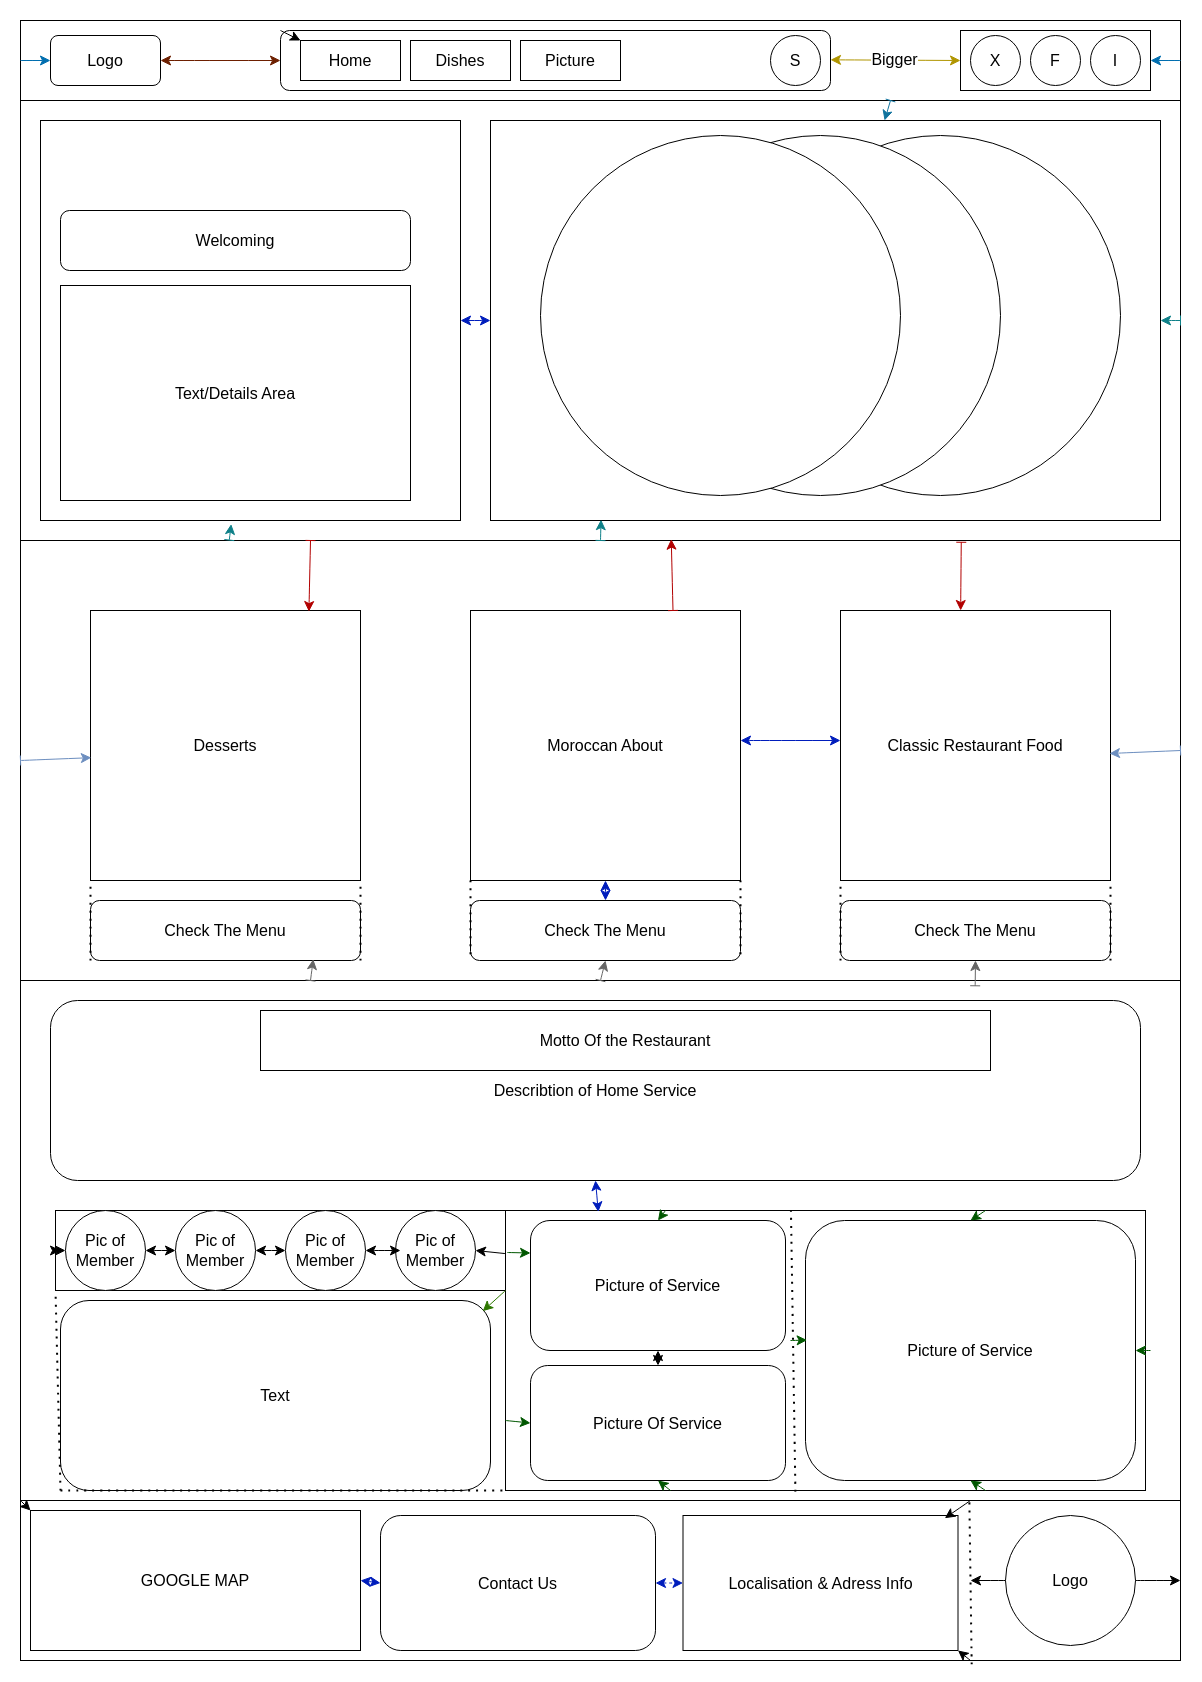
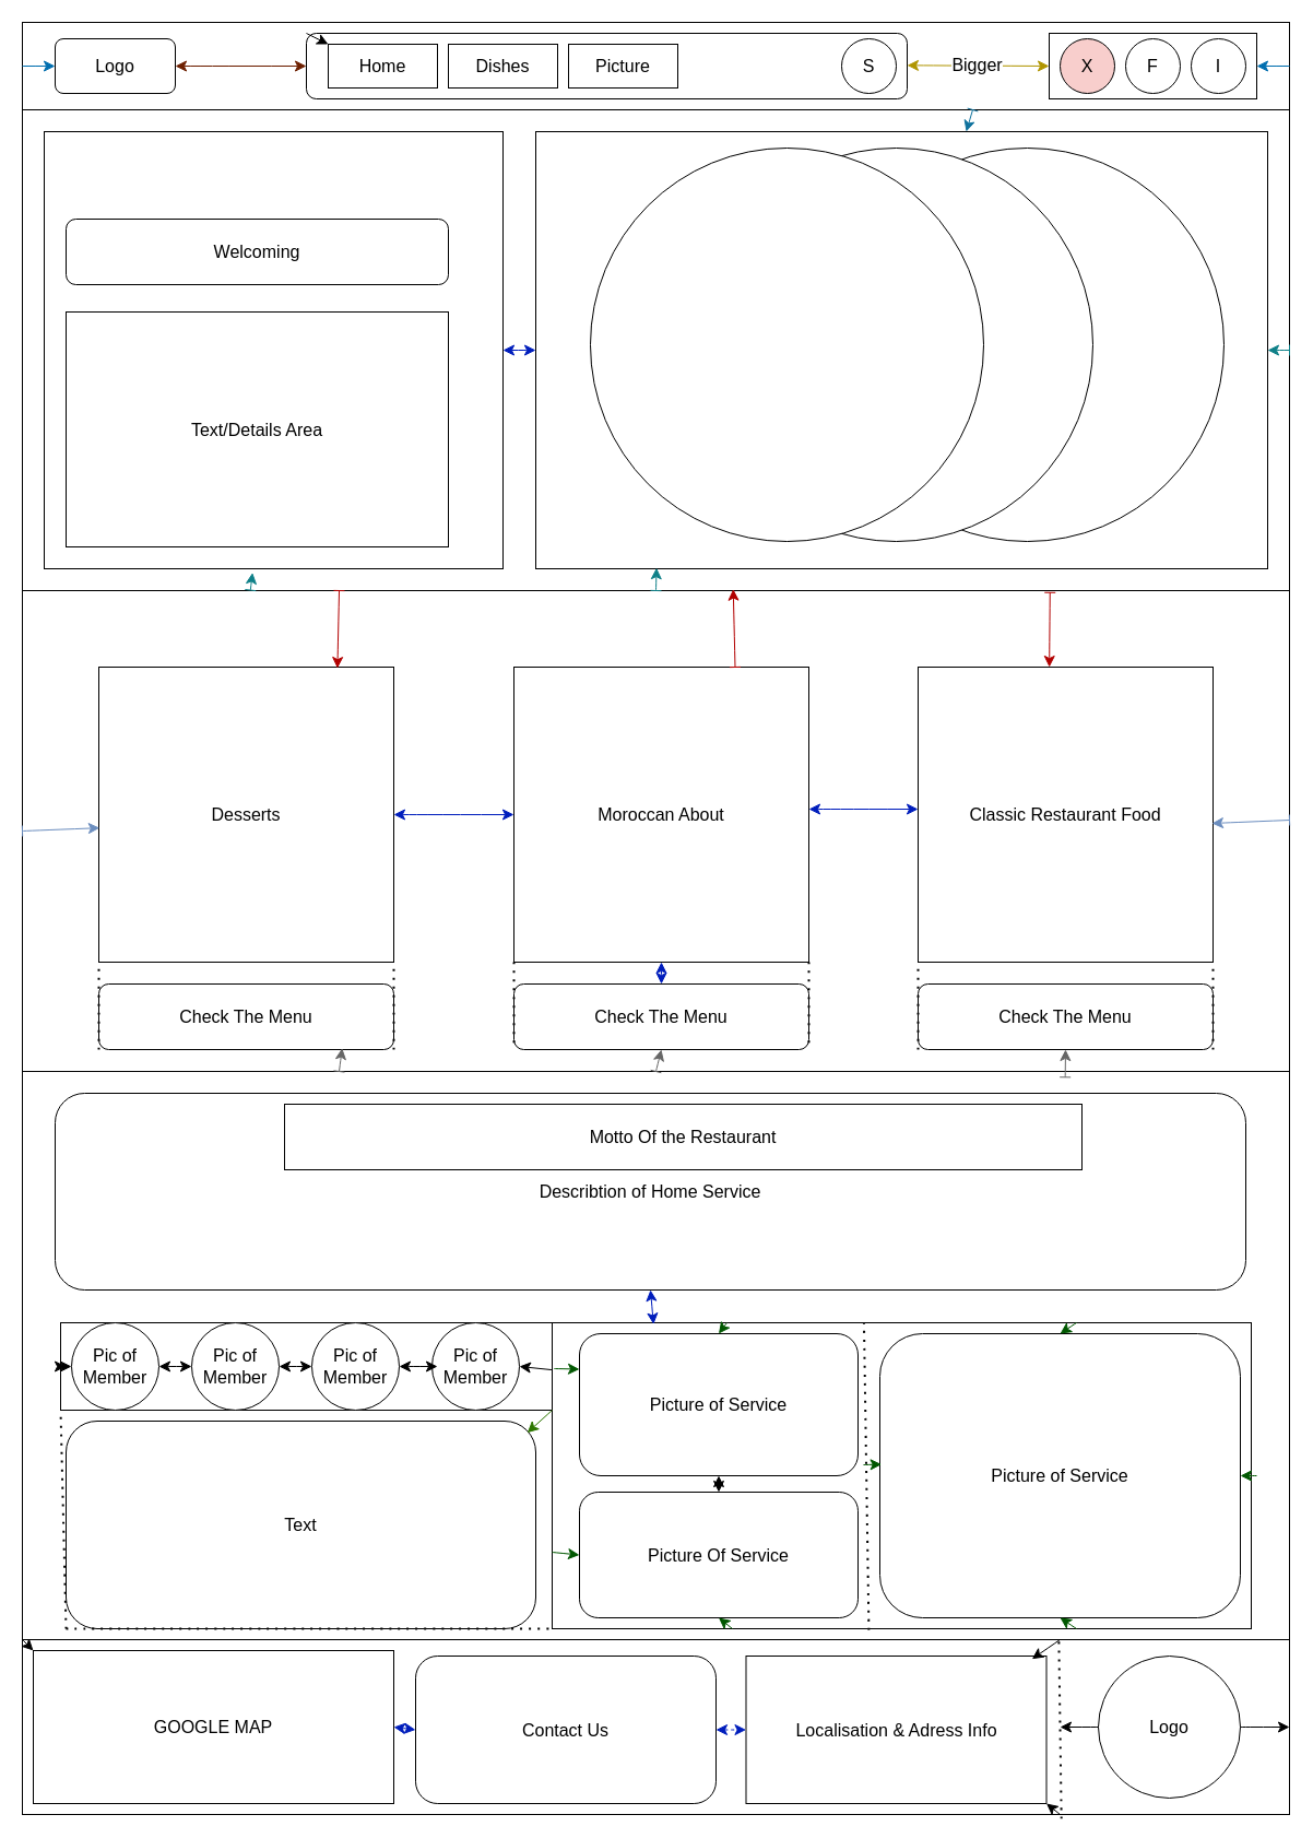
- <mxCell id="13" value="X" style="ellipse;whiteSpace=wrap;html=1;aspect=fixed;fontSize=16;" parent="1" vertex="1"><mxGeometry x="970" y="35" width="50" height="50" as="geometry" /></mxCell>
+ <mxCell id="13" value="X" style="ellipse;whiteSpace=wrap;html=1;aspect=fixed;fontSize=16;fillColor=#f8cecc;" parent="1" vertex="1"><mxGeometry x="970" y="35" width="50" height="50" as="geometry" /></mxCell>
- <mxCell id="21" value="Welcoming" style="rounded=1;whiteSpace=wrap;html=1;fontSize=16;" parent="1" vertex="1"><mxGeometry x="60" y="210" width="350" height="60" as="geometry" /></mxCell>
+ <mxCell id="21" value="Welcoming" style="rounded=1;whiteSpace=wrap;html=1;fontSize=16;" parent="1" vertex="1"><mxGeometry x="60" y="200" width="350" height="60" as="geometry" /></mxCell>
+ <mxCell id="55" value="" style="endArrow=classic;startArrow=classic;html=1;rounded=0;fontSize=12;startSize=8;endSize=8;curved=1;exitX=1;exitY=0.5;exitDx=0;exitDy=0;entryX=0;entryY=0.5;entryDx=0;entryDy=0;fillColor=#0050ef;strokeColor=#001DBC;" parent="1" source="24" target="25" edge="1"><mxGeometry width="50" height="50" relative="1" as="geometry"><mxPoint x="650" y="710" as="sourcePoint" /><mxPoint x="700" y="660" as="targetPoint" /></mxGeometry></mxCell>
